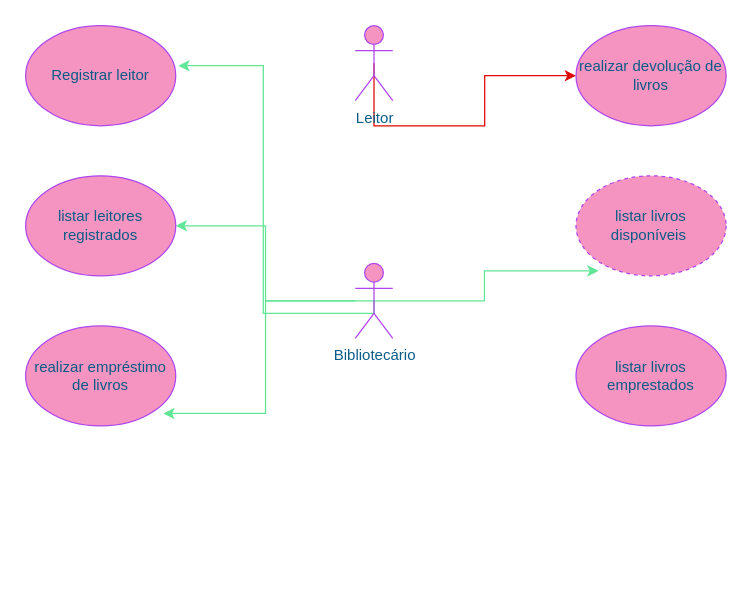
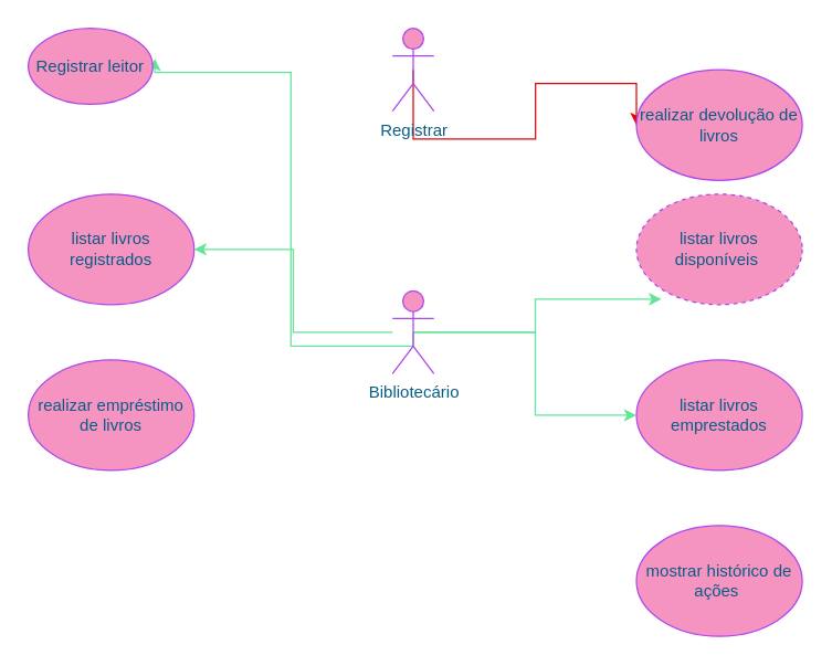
- <mxCell id="11" value="Registrar leitor" style="ellipse;whiteSpace=wrap;html=1;labelBackgroundColor=none;fillColor=#F694C1;strokeColor=#AF45ED;fontColor=#095C86;" vertex="1" parent="1"><mxGeometry x="20" y="20" width="120" height="80" as="geometry" /></mxCell>
+ <mxCell id="11" value="Registrar leitor" style="ellipse;whiteSpace=wrap;html=1;labelBackgroundColor=none;fillColor=#F694C1;strokeColor=#AF45ED;fontColor=#095C86;" vertex="1" parent="1"><mxGeometry x="20" y="20" width="90" height="55" as="geometry" /></mxCell>
- <mxCell id="15" value="realizar devolução de livros" style="ellipse;whiteSpace=wrap;html=1;labelBackgroundColor=none;fillColor=#F694C1;strokeColor=#AF45ED;fontColor=#095C86;" vertex="1" parent="1"><mxGeometry x="460" y="20" width="120" height="80" as="geometry" /></mxCell>
+ <mxCell id="15" value="realizar devolução de livros" style="ellipse;whiteSpace=wrap;html=1;labelBackgroundColor=none;fillColor=#F694C1;strokeColor=#AF45ED;fontColor=#095C86;" vertex="1" parent="1"><mxGeometry x="460" y="50" width="120" height="80" as="geometry" /></mxCell>
- <mxCell id="8" value="Leitor" style="shape=umlActor;verticalLabelPosition=bottom;verticalAlign=top;html=1;outlineConnect=0;labelBackgroundColor=none;fillColor=#F694C1;strokeColor=#AF45ED;fontColor=#095C86;" vertex="1" parent="1"><mxGeometry x="283.5" y="20" width="30" height="60" as="geometry" /></mxCell>
+ <mxCell id="8" value="Registrar" style="shape=umlActor;verticalLabelPosition=bottom;verticalAlign=top;html=1;outlineConnect=0;labelBackgroundColor=none;fillColor=#F694C1;strokeColor=#AF45ED;fontColor=#095C86;" vertex="1" parent="1"><mxGeometry x="283.5" y="20" width="30" height="60" as="geometry" /></mxCell>
- <mxCell id="9" value="listar leitores registrados" style="ellipse;whiteSpace=wrap;html=1;labelBackgroundColor=none;fillColor=#F694C1;strokeColor=#AF45ED;fontColor=#095C86;" vertex="1" parent="1"><mxGeometry x="20" y="140" width="120" height="80" as="geometry" /></mxCell>
+ <mxCell id="9" value="listar livros registrados" style="ellipse;whiteSpace=wrap;html=1;labelBackgroundColor=none;fillColor=#F694C1;strokeColor=#AF45ED;fontColor=#095C86;" vertex="1" parent="1"><mxGeometry x="20" y="140" width="120" height="80" as="geometry" /></mxCell>
- <mxCell id="5" style="edgeStyle=orthogonalEdgeStyle;rounded=0;orthogonalLoop=1;jettySize=auto;html=1;exitX=0.5;exitY=0.5;exitDx=0;exitDy=0;exitPerimeter=0;entryX=0.917;entryY=0.875;entryDx=0;entryDy=0;entryPerimeter=0;labelBackgroundColor=none;strokeColor=#60E696;fontColor=default;" edge="1" parent="1" source="6" target="10"><mxGeometry relative="1" as="geometry" /></mxCell>
+ <mxCell id="5" style="edgeStyle=orthogonalEdgeStyle;rounded=0;orthogonalLoop=1;jettySize=auto;html=1;exitX=0.5;exitY=0.5;exitDx=0;exitDy=0;exitPerimeter=0;labelBackgroundColor=none;strokeColor=#60E696;fontColor=default;" edge="1" parent="1" source="6" target="13"><mxGeometry relative="1" as="geometry" /></mxCell>
+ <mxCell id="12" value="mostrar histórico de ações&amp;nbsp;" style="ellipse;whiteSpace=wrap;html=1;labelBackgroundColor=none;fillColor=#F694C1;strokeColor=#AF45ED;fontColor=#095C86;" vertex="1" parent="1"><mxGeometry x="460" y="380" width="120" height="80" as="geometry" /></mxCell>
